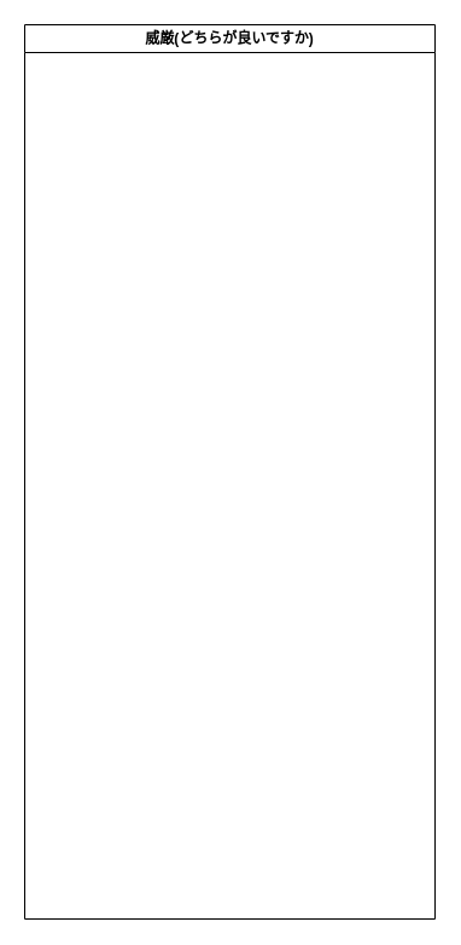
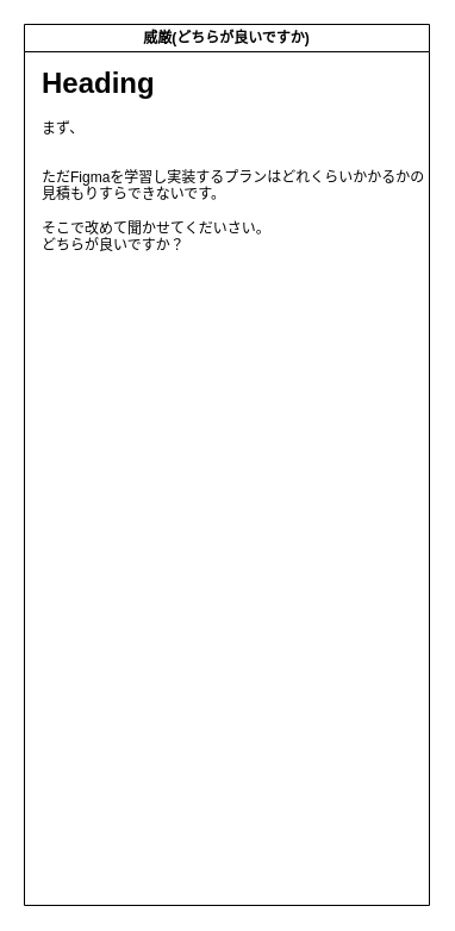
+ <mxCell id="3" value="&lt;h1&gt;Heading&lt;/h1&gt;&lt;p&gt;まず、&lt;/p&gt;&lt;p&gt;&lt;br&gt;ただFigmaを学習し実装するプランはどれくらいかかるかの見積もりすらできないです。&lt;br&gt;&lt;br&gt;そこで改めて聞かせてくだいさい。&lt;br&gt;どちらが良いですか？&lt;br&gt;&lt;br&gt;&lt;/p&gt;&lt;p&gt;&lt;br&gt;&lt;/p&gt;" style="text;html=1;strokeColor=none;fillColor=none;spacing=5;spacingTop=-20;whiteSpace=wrap;overflow=hidden;rounded=0;" vertex="1" parent="2"><mxGeometry x="10" y="30" width="330" height="700" as="geometry" /></mxCell>
